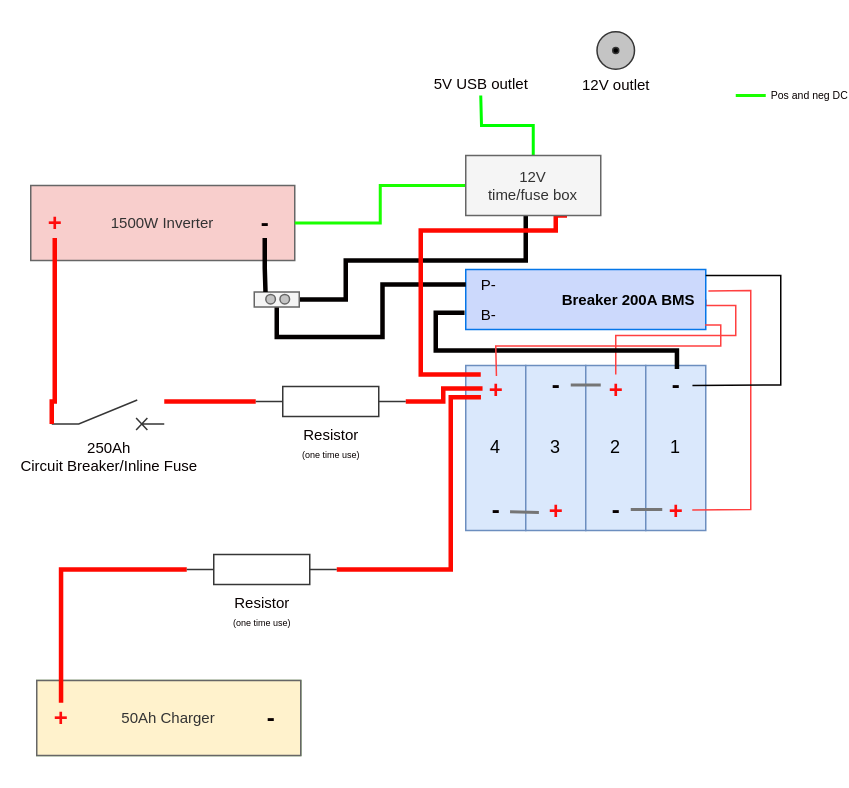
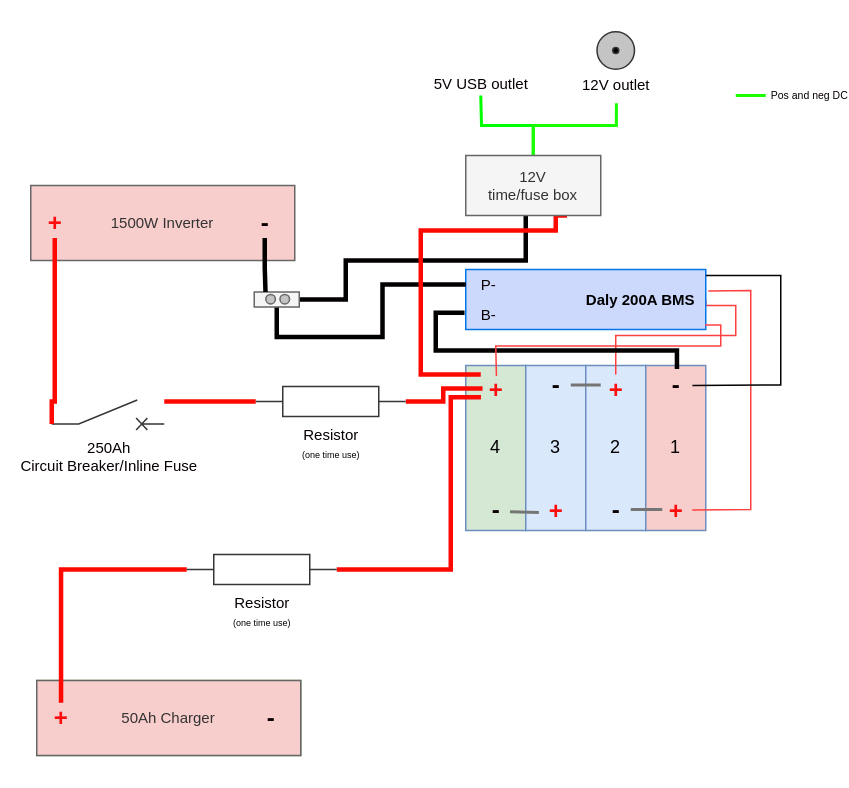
- <mxCell id="51" style="edgeStyle=orthogonalEdgeStyle;rounded=0;orthogonalLoop=1;jettySize=auto;html=1;shadow=0;fontSize=10;fontColor=#080000;endArrow=none;endFill=0;strokeColor=#1AFF00;strokeWidth=2;" edge="1" parent="1" source="52" target="35"><mxGeometry relative="1" as="geometry" /></mxCell>
+ <mxCell id="51" style="edgeStyle=orthogonalEdgeStyle;rounded=0;orthogonalLoop=1;jettySize=auto;html=1;entryX=0.507;entryY=1.131;entryDx=0;entryDy=0;entryPerimeter=0;shadow=0;fontSize=10;fontColor=#080000;endArrow=none;endFill=0;strokeColor=#1AFF00;strokeWidth=2;" edge="1" parent="1" source="52" target="65"><mxGeometry relative="1" as="geometry" /></mxCell>
- <mxCell id="24" value="&lt;b&gt;Breaker 200A BMS&lt;/b&gt;" style="rounded=0;whiteSpace=wrap;html=1;fontSize=10;fillColor=#CCD9FC;strokeColor=#0576E8;align=right;spacingRight=5;" vertex="1" parent="1"><mxGeometry x="310" y="179" width="160" height="40" as="geometry" /></mxCell>
+ <mxCell id="24" value="&lt;b&gt;Daly 200A BMS&lt;/b&gt;" style="rounded=0;whiteSpace=wrap;html=1;fontSize=10;fillColor=#CCD9FC;strokeColor=#0576E8;align=right;spacingRight=5;" vertex="1" parent="1"><mxGeometry x="310" y="179" width="160" height="40" as="geometry" /></mxCell>
- <mxCell id="3" value="4" style="rounded=0;whiteSpace=wrap;html=1;fillColor=#dae8fc;strokeColor=#6c8ebf;" vertex="1" parent="2"><mxGeometry width="40" height="110" as="geometry" /></mxCell>
+ <mxCell id="3" value="4" style="rounded=0;whiteSpace=wrap;html=1;fillColor=#d5e8d4;strokeColor=#6c8ebf;" vertex="1" parent="2"><mxGeometry width="40" height="110" as="geometry" /></mxCell>
- <mxCell id="16" value="1" style="rounded=0;whiteSpace=wrap;html=1;fillColor=#dae8fc;strokeColor=#6c8ebf;" vertex="1" parent="15"><mxGeometry width="40" height="110" as="geometry" /></mxCell>
+ <mxCell id="16" value="1" style="rounded=0;whiteSpace=wrap;html=1;fillColor=#f8cecc;strokeColor=#6c8ebf;" vertex="1" parent="15"><mxGeometry width="40" height="110" as="geometry" /></mxCell>
- <mxCell id="42" value="50Ah Charger" style="rounded=0;whiteSpace=wrap;html=1;fontSize=10;fontColor=#333333;strokeColor=#666666;fillColor=#fff2cc;" vertex="1" parent="41"><mxGeometry width="176" height="50" as="geometry" /></mxCell>
+ <mxCell id="42" value="50Ah Charger" style="rounded=0;whiteSpace=wrap;html=1;fontSize=10;fontColor=#333333;strokeColor=#666666;fillColor=#F8CECC;" vertex="1" parent="41"><mxGeometry width="176" height="50" as="geometry" /></mxCell>
